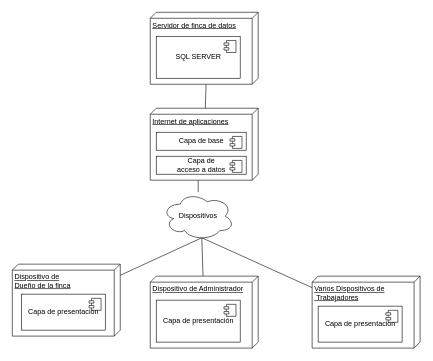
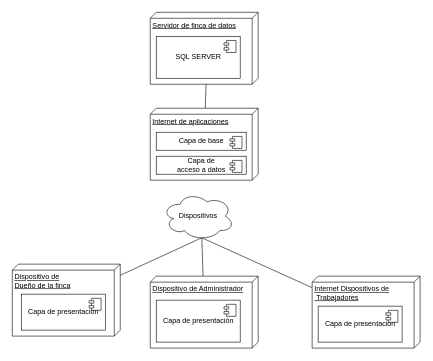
- <mxCell id="9" style="edgeStyle=orthogonalEdgeStyle;rounded=0;orthogonalLoop=1;jettySize=auto;html=1;endArrow=none;endFill=0;" parent="1" source="10" target="24" edge="1"><mxGeometry relative="1" as="geometry"><Array as="points"><mxPoint x="330" y="310" /><mxPoint x="330" y="310" /></Array></mxGeometry></mxCell>
- <mxCell id="7" value="Varios Dispositivos de&lt;br&gt;&amp;nbsp;Trabajadores" style="verticalAlign=top;align=left;spacingTop=8;spacingLeft=2;spacingRight=12;shape=cube;size=10;direction=south;fontStyle=4;html=1;" parent="1" vertex="1"><mxGeometry x="520" y="460" width="180" height="120" as="geometry" /></mxCell>
+ <mxCell id="7" value="Internet Dispositivos de&lt;br&gt;&amp;nbsp;Trabajadores" style="verticalAlign=top;align=left;spacingTop=8;spacingLeft=2;spacingRight=12;shape=cube;size=10;direction=south;fontStyle=4;html=1;" parent="1" vertex="1"><mxGeometry x="520" y="460" width="180" height="120" as="geometry" /></mxCell>
